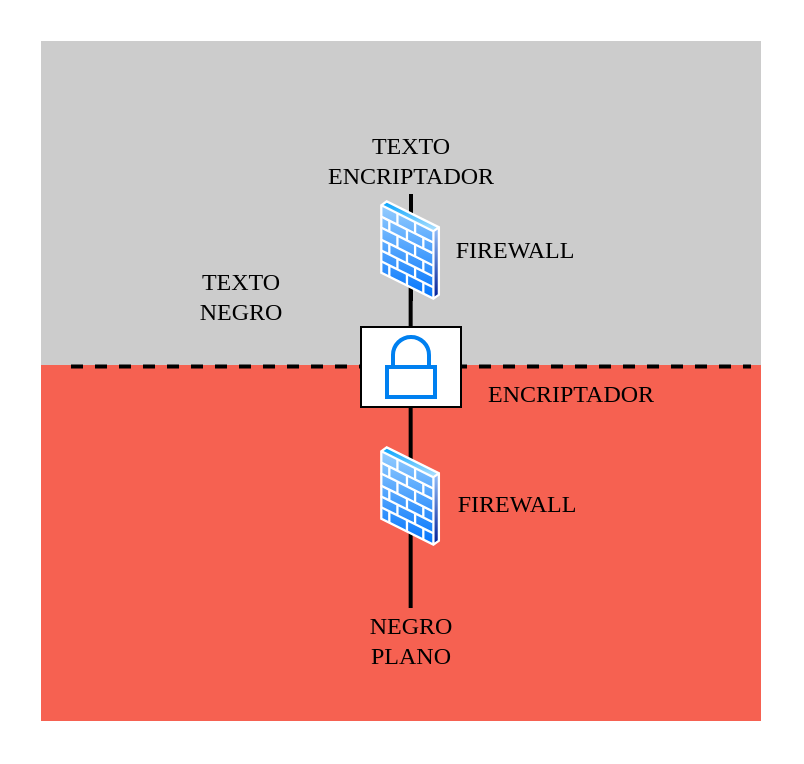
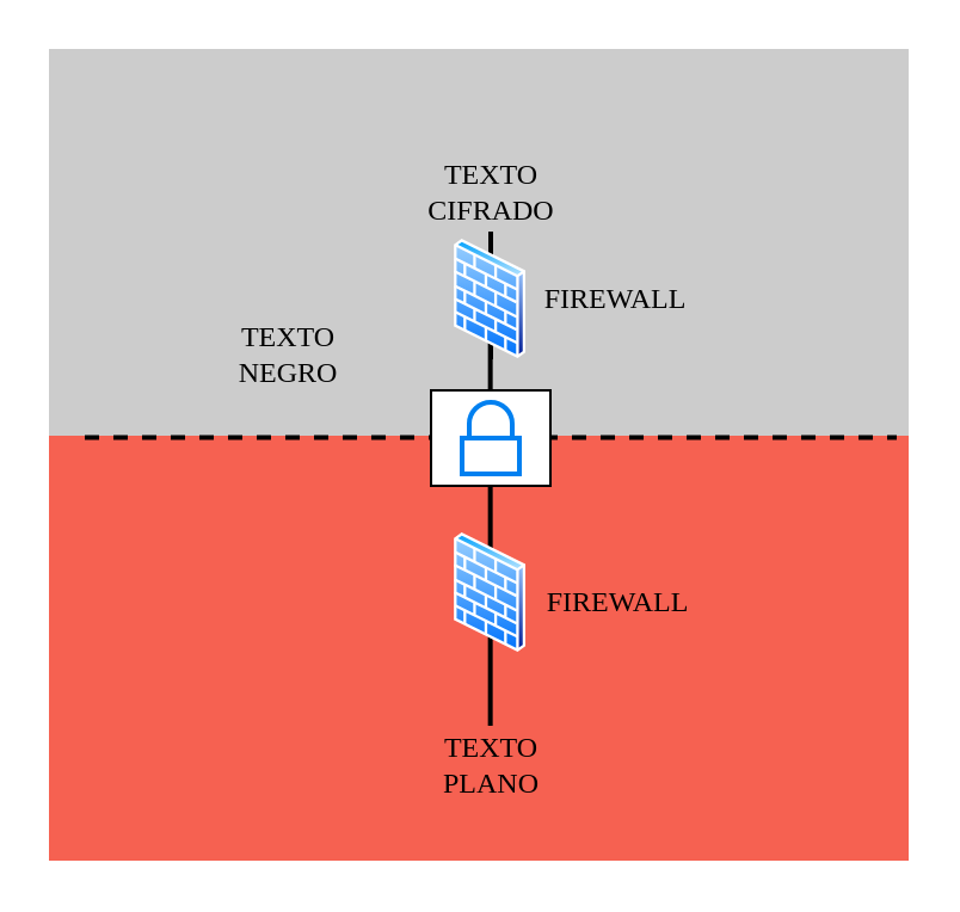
- <mxCell id="16" value="&lt;div&gt;TEXTO&lt;/div&gt;&lt;div&gt;ENCRIPTADOR&lt;/div&gt;" style="text;html=1;align=center;verticalAlign=middle;resizable=0;points=[];autosize=1;strokeColor=none;fillColor=none;fontStyle=0;fontFamily=Times New Roman;" vertex="1" parent="1"><mxGeometry x="165" y="60" width="80" height="40" as="geometry" /></mxCell>
+ <mxCell id="16" value="&lt;div&gt;TEXTO&lt;/div&gt;&lt;div&gt;CIFRADO&lt;/div&gt;" style="text;html=1;align=center;verticalAlign=middle;resizable=0;points=[];autosize=1;strokeColor=none;fillColor=none;fontStyle=0;fontFamily=Times New Roman;" vertex="1" parent="1"><mxGeometry x="165" y="60" width="80" height="40" as="geometry" /></mxCell>
- <mxCell id="8" value="ENCRIPTADOR" style="text;html=1;align=center;verticalAlign=middle;resizable=0;points=[];autosize=1;strokeColor=none;fillColor=none;fontStyle=0;fontFamily=Times New Roman;" parent="1" vertex="1"><mxGeometry x="230" y="182" width="110" height="30" as="geometry" /></mxCell>
- <mxCell id="14" value="&lt;div&gt;NEGRO&lt;/div&gt;&lt;div&gt;PLANO&lt;/div&gt;" style="text;html=1;align=center;verticalAlign=middle;resizable=0;points=[];autosize=1;strokeColor=none;fillColor=none;fontStyle=0;fontFamily=Times New Roman;" parent="1" vertex="1"><mxGeometry x="175" y="300" width="60" height="40" as="geometry" /></mxCell>
+ <mxCell id="14" value="&lt;div&gt;TEXTO&lt;/div&gt;&lt;div&gt;PLANO&lt;/div&gt;" style="text;html=1;align=center;verticalAlign=middle;resizable=0;points=[];autosize=1;strokeColor=none;fillColor=none;fontStyle=0;fontFamily=Times New Roman;" parent="1" vertex="1"><mxGeometry x="175" y="300" width="60" height="40" as="geometry" /></mxCell>
